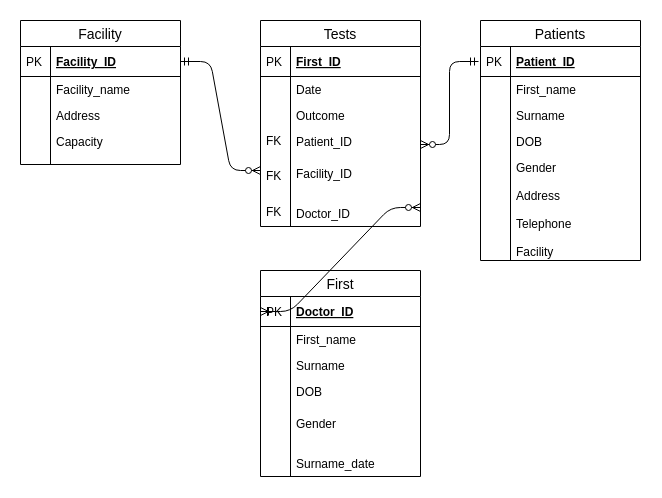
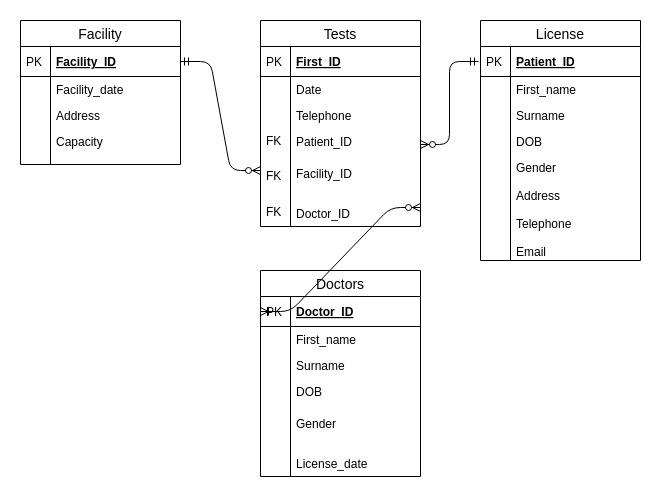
- <mxCell id="27" value="Patients" style="swimlane;fontStyle=0;childLayout=stackLayout;horizontal=1;startSize=26;horizontalStack=0;resizeParent=1;resizeParentMax=0;resizeLast=0;collapsible=1;marginBottom=0;align=center;fontSize=14;" parent="1" vertex="1"><mxGeometry x="480" y="20" width="160" height="240" as="geometry" /></mxCell>
+ <mxCell id="27" value="License" style="swimlane;fontStyle=0;childLayout=stackLayout;horizontal=1;startSize=26;horizontalStack=0;resizeParent=1;resizeParentMax=0;resizeLast=0;collapsible=1;marginBottom=0;align=center;fontSize=14;" parent="1" vertex="1"><mxGeometry x="480" y="20" width="160" height="240" as="geometry" /></mxCell>
- <mxCell id="6" value="Facility_name" style="shape=partialRectangle;top=0;left=0;right=0;bottom=0;align=left;verticalAlign=top;fillColor=none;spacingLeft=34;spacingRight=4;overflow=hidden;rotatable=0;points=[[0,0.5],[1,0.5]];portConstraint=eastwest;dropTarget=0;fontSize=12;" parent="3" vertex="1"><mxGeometry y="56" width="160" height="26" as="geometry" /></mxCell>
+ <mxCell id="6" value="Facility_date" style="shape=partialRectangle;top=0;left=0;right=0;bottom=0;align=left;verticalAlign=top;fillColor=none;spacingLeft=34;spacingRight=4;overflow=hidden;rotatable=0;points=[[0,0.5],[1,0.5]];portConstraint=eastwest;dropTarget=0;fontSize=12;" parent="3" vertex="1"><mxGeometry y="56" width="160" height="26" as="geometry" /></mxCell>
- <mxCell id="19" value="Outcome" style="shape=partialRectangle;top=0;left=0;right=0;bottom=0;align=left;verticalAlign=top;fillColor=none;spacingLeft=34;spacingRight=4;overflow=hidden;rotatable=0;points=[[0,0.5],[1,0.5]];portConstraint=eastwest;dropTarget=0;fontSize=12;" parent="14" vertex="1"><mxGeometry y="82" width="160" height="26" as="geometry" /></mxCell>
+ <mxCell id="19" value="Telephone" style="shape=partialRectangle;top=0;left=0;right=0;bottom=0;align=left;verticalAlign=top;fillColor=none;spacingLeft=34;spacingRight=4;overflow=hidden;rotatable=0;points=[[0,0.5],[1,0.5]];portConstraint=eastwest;dropTarget=0;fontSize=12;" parent="14" vertex="1"><mxGeometry y="82" width="160" height="26" as="geometry" /></mxCell>
- <mxCell id="36" value="Gender&#10;&#10;Address&#10;&#10;Telephone&#10;&#10;Facility" style="shape=partialRectangle;top=0;left=0;right=0;bottom=0;align=left;verticalAlign=top;fillColor=none;spacingLeft=34;spacingRight=4;overflow=hidden;rotatable=0;points=[[0,0.5],[1,0.5]];portConstraint=eastwest;dropTarget=0;fontSize=12;" parent="27" vertex="1"><mxGeometry y="134" width="160" height="106" as="geometry" /></mxCell>
+ <mxCell id="36" value="Gender&#10;&#10;Address&#10;&#10;Telephone&#10;&#10;Email" style="shape=partialRectangle;top=0;left=0;right=0;bottom=0;align=left;verticalAlign=top;fillColor=none;spacingLeft=34;spacingRight=4;overflow=hidden;rotatable=0;points=[[0,0.5],[1,0.5]];portConstraint=eastwest;dropTarget=0;fontSize=12;" parent="27" vertex="1"><mxGeometry y="134" width="160" height="106" as="geometry" /></mxCell>
- <mxCell id="42" value="First" style="swimlane;fontStyle=0;childLayout=stackLayout;horizontal=1;startSize=26;horizontalStack=0;resizeParent=1;resizeParentMax=0;resizeLast=0;collapsible=1;marginBottom=0;align=center;fontSize=14;" parent="1" vertex="1"><mxGeometry x="260" y="270" width="160" height="206" as="geometry" /></mxCell>
+ <mxCell id="42" value="Doctors" style="swimlane;fontStyle=0;childLayout=stackLayout;horizontal=1;startSize=26;horizontalStack=0;resizeParent=1;resizeParentMax=0;resizeLast=0;collapsible=1;marginBottom=0;align=center;fontSize=14;" parent="1" vertex="1"><mxGeometry x="260" y="270" width="160" height="206" as="geometry" /></mxCell>
- <mxCell id="53" value="Surname_date" style="shape=partialRectangle;top=0;left=0;right=0;bottom=0;align=left;verticalAlign=top;fillColor=none;spacingLeft=34;spacingRight=4;overflow=hidden;rotatable=0;points=[[0,0.5],[1,0.5]];portConstraint=eastwest;dropTarget=0;fontSize=12;" parent="42" vertex="1"><mxGeometry y="180" width="160" height="26" as="geometry" /></mxCell>
+ <mxCell id="53" value="License_date" style="shape=partialRectangle;top=0;left=0;right=0;bottom=0;align=left;verticalAlign=top;fillColor=none;spacingLeft=34;spacingRight=4;overflow=hidden;rotatable=0;points=[[0,0.5],[1,0.5]];portConstraint=eastwest;dropTarget=0;fontSize=12;" parent="42" vertex="1"><mxGeometry y="180" width="160" height="26" as="geometry" /></mxCell>
